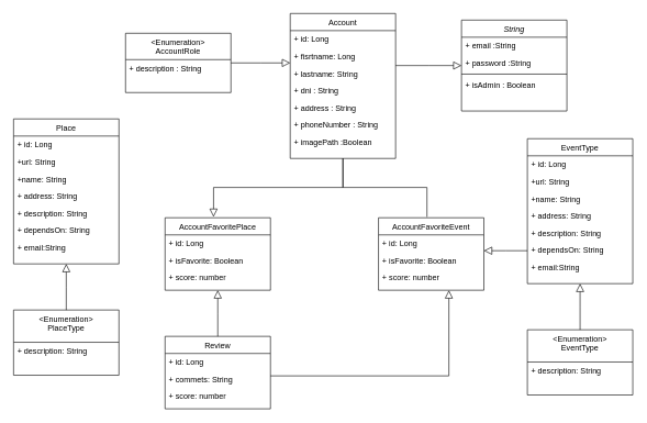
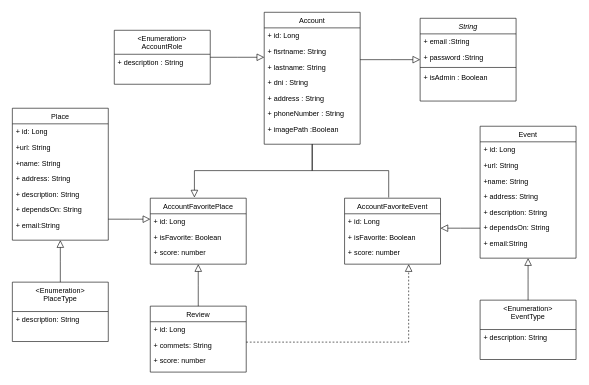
- <mxCell id="9" value="+ fisrtname: Long" style="text;align=left;verticalAlign=top;spacingLeft=4;spacingRight=4;overflow=hidden;rotatable=0;points=[[0,0.5],[1,0.5]];portConstraint=eastwest;rounded=0;shadow=0;html=0;" parent="7" vertex="1"><mxGeometry y="52" width="160" height="26" as="geometry" /></mxCell>
+ <mxCell id="9" value="+ fisrtname: String" style="text;align=left;verticalAlign=top;spacingLeft=4;spacingRight=4;overflow=hidden;rotatable=0;points=[[0,0.5],[1,0.5]];portConstraint=eastwest;rounded=0;shadow=0;html=0;" parent="7" vertex="1"><mxGeometry y="52" width="160" height="26" as="geometry" /></mxCell>
- <mxCell id="24" value="EventType" style="swimlane;fontStyle=0;align=center;verticalAlign=top;childLayout=stackLayout;horizontal=1;startSize=26;horizontalStack=0;resizeParent=1;resizeLast=0;collapsible=1;marginBottom=0;rounded=0;shadow=0;strokeWidth=1;" vertex="1" parent="1"><mxGeometry x="800" y="210" width="160" height="220" as="geometry"><mxRectangle x="130" y="380" width="160" height="26" as="alternateBounds" /></mxGeometry></mxCell>
+ <mxCell id="24" value="Event" style="swimlane;fontStyle=0;align=center;verticalAlign=top;childLayout=stackLayout;horizontal=1;startSize=26;horizontalStack=0;resizeParent=1;resizeLast=0;collapsible=1;marginBottom=0;rounded=0;shadow=0;strokeWidth=1;" vertex="1" parent="1"><mxGeometry x="800" y="210" width="160" height="220" as="geometry"><mxRectangle x="130" y="380" width="160" height="26" as="alternateBounds" /></mxGeometry></mxCell>
+ <mxCell id="53" value="" style="endArrow=block;endSize=10;endFill=0;shadow=0;strokeWidth=1;rounded=0;edgeStyle=elbowEdgeStyle;elbow=vertical;" edge="1" parent="1" source="45" target="40"><mxGeometry width="160" relative="1" as="geometry"><mxPoint x="-130" y="440" as="sourcePoint" /><mxPoint x="300" y="480" as="targetPoint" /></mxGeometry></mxCell>
- <mxCell id="58" value="" style="endArrow=block;endSize=10;endFill=0;shadow=0;strokeWidth=1;rounded=0;edgeStyle=elbowEdgeStyle;elbow=vertical;" edge="1" parent="1" source="33" target="19"><mxGeometry width="160" relative="1" as="geometry"><mxPoint x="574" y="638.05" as="sourcePoint" /><mxPoint x="810.88" y="490" as="targetPoint" /><Array as="points"><mxPoint x="680.88" y="570" /></Array></mxGeometry></mxCell>
+ <mxCell id="58" value="" style="endArrow=block;endSize=10;endFill=0;shadow=0;strokeWidth=1;rounded=0;edgeStyle=elbowEdgeStyle;elbow=vertical;dashed=1;" edge="1" parent="1" source="33" target="19"><mxGeometry width="160" relative="1" as="geometry"><mxPoint x="574" y="638.05" as="sourcePoint" /><mxPoint x="810.88" y="490" as="targetPoint" /><Array as="points"><mxPoint x="680.88" y="570" /></Array></mxGeometry></mxCell>
